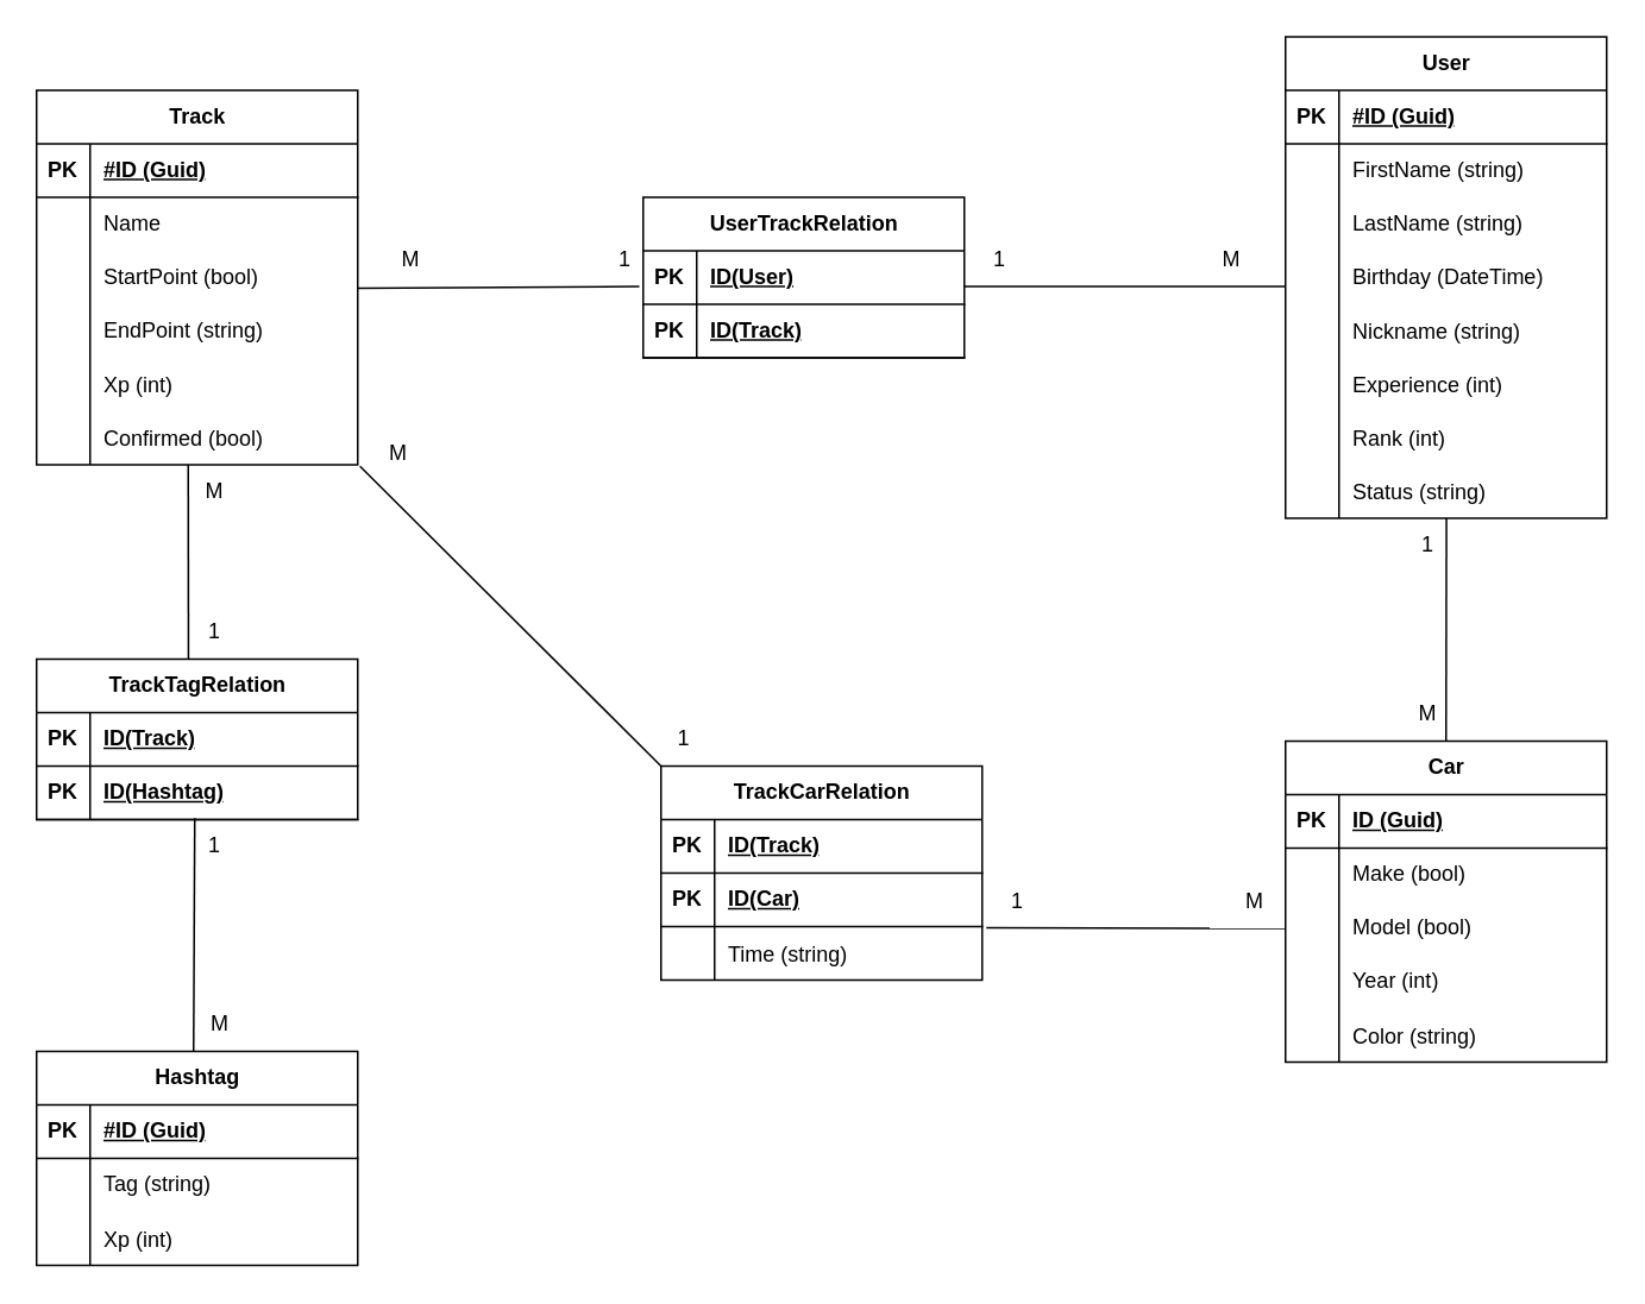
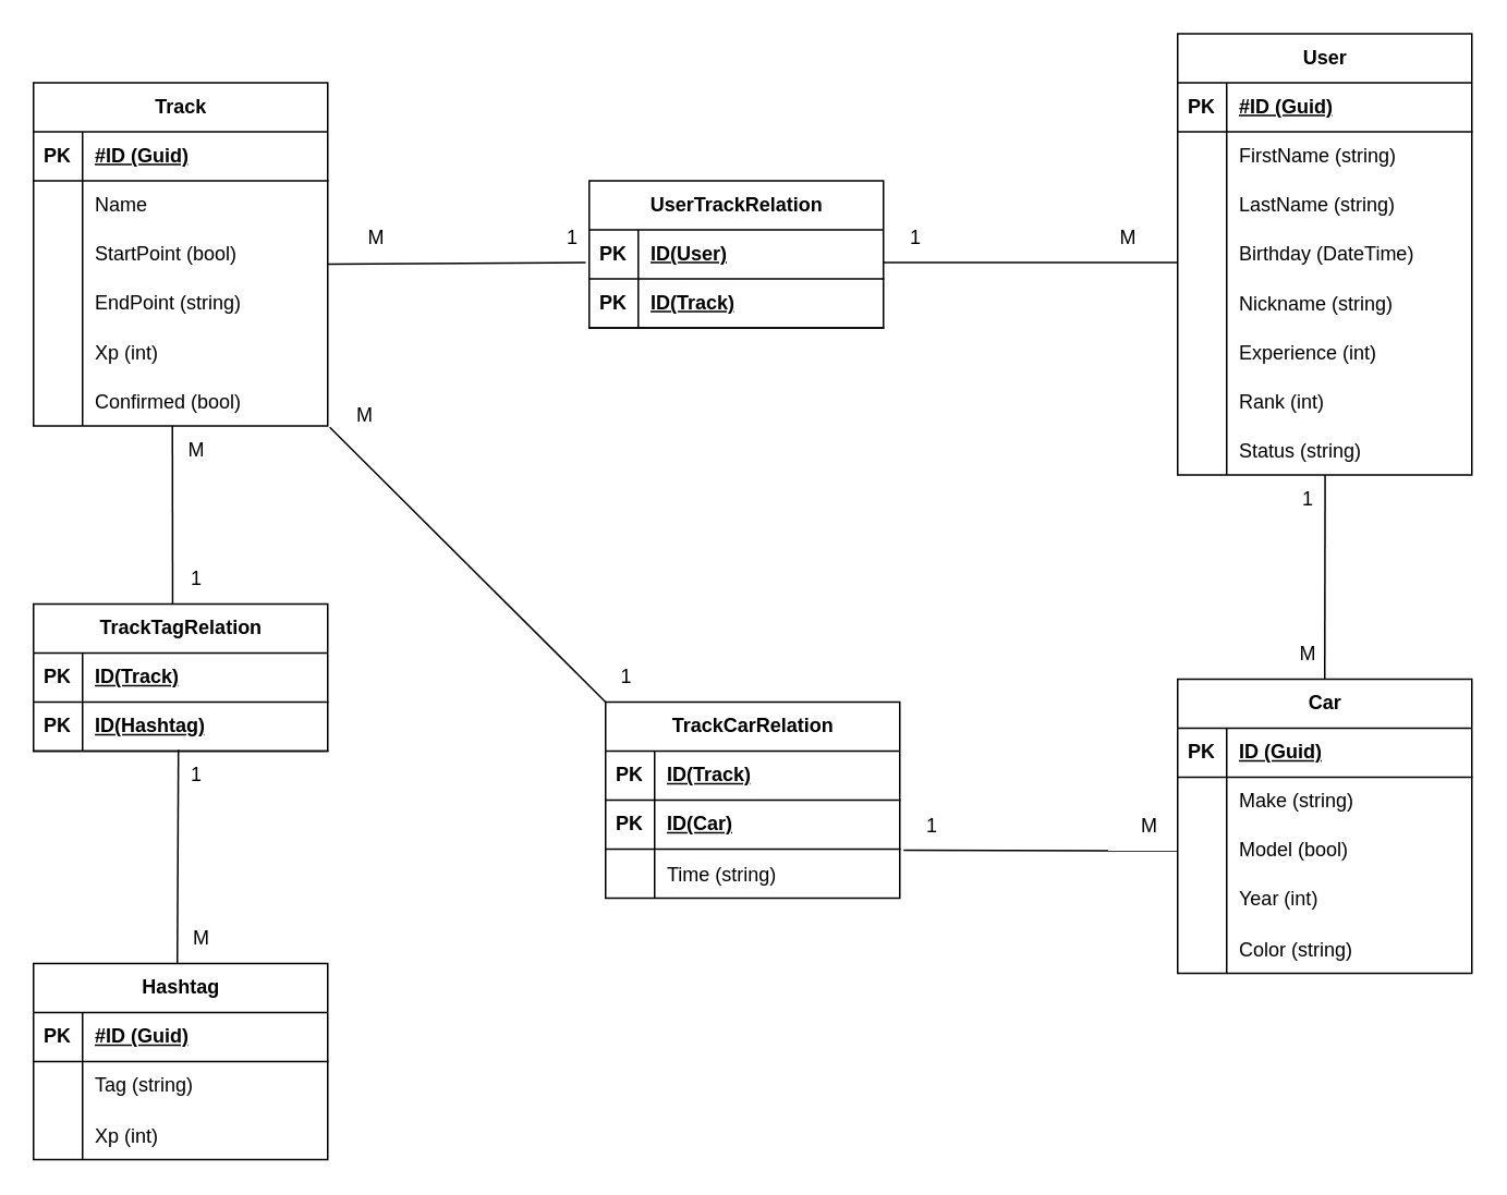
- <mxCell id="62" value="Make (bool)" style="shape=partialRectangle;connectable=0;fillColor=none;top=0;left=0;bottom=0;right=0;align=left;spacingLeft=6;overflow=hidden;whiteSpace=wrap;html=1;" parent="60" vertex="1"><mxGeometry x="30" width="150" height="30" as="geometry"><mxRectangle width="150" height="30" as="alternateBounds" /></mxGeometry></mxCell>
+ <mxCell id="62" value="Make (string)" style="shape=partialRectangle;connectable=0;fillColor=none;top=0;left=0;bottom=0;right=0;align=left;spacingLeft=6;overflow=hidden;whiteSpace=wrap;html=1;" parent="60" vertex="1"><mxGeometry x="30" width="150" height="30" as="geometry"><mxRectangle width="150" height="30" as="alternateBounds" /></mxGeometry></mxCell>
